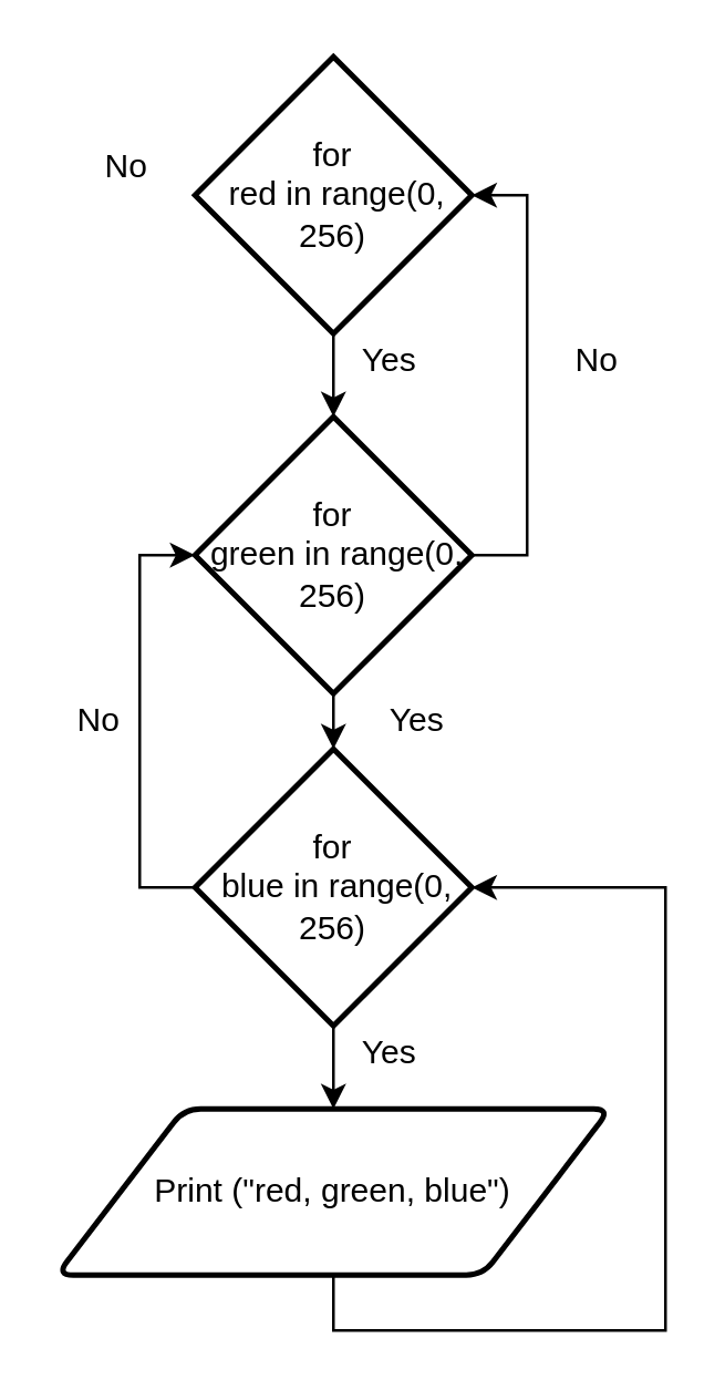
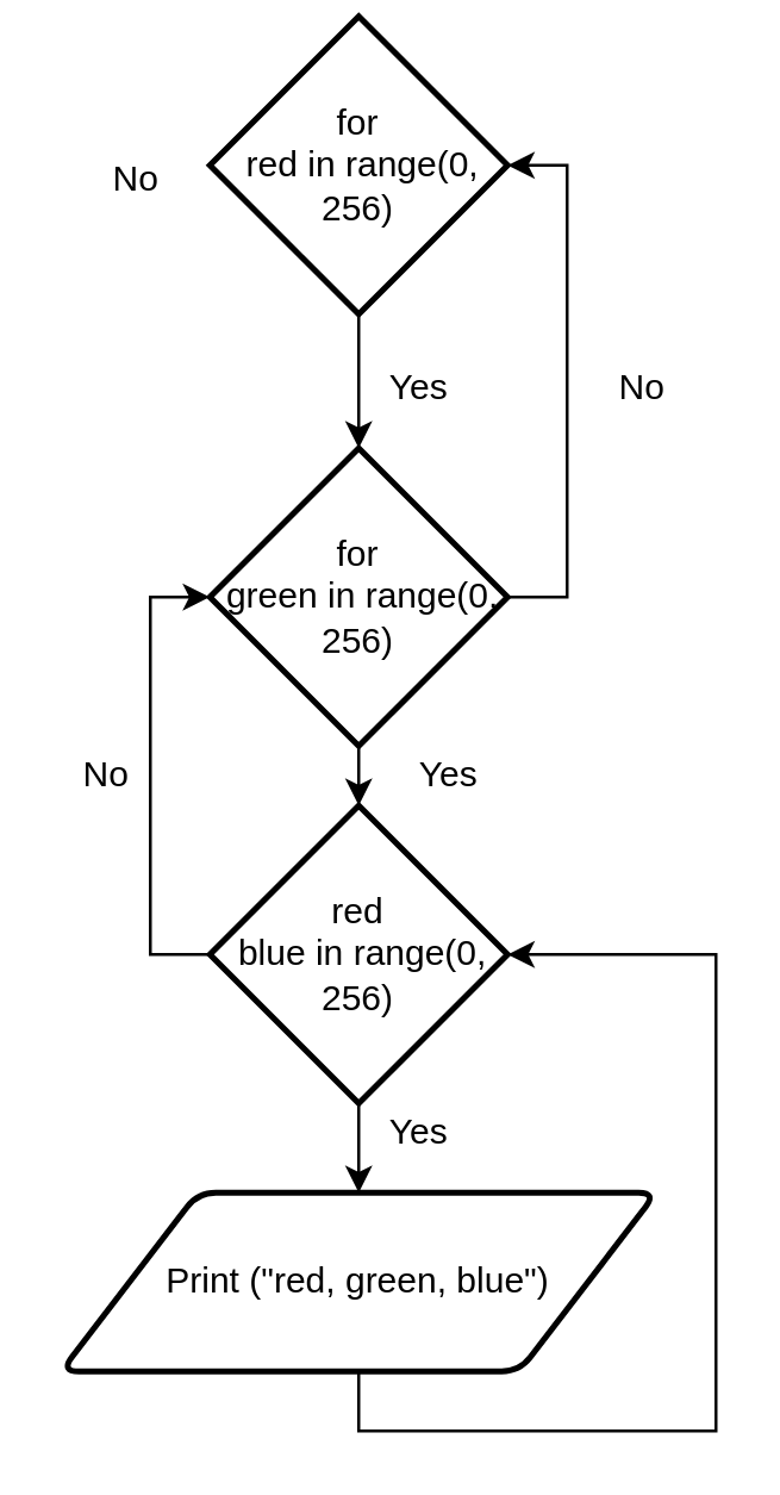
- <mxCell id="3" value="for&lt;br&gt;&amp;nbsp;red in range(0, 256)" style="strokeWidth=2;html=1;shape=mxgraph.flowchart.decision;whiteSpace=wrap;" parent="1" vertex="1"><mxGeometry x="70" y="20" width="100" height="100" as="geometry" /></mxCell>
+ <mxCell id="3" value="for&lt;br&gt;&amp;nbsp;red in range(0, 256)" style="strokeWidth=2;html=1;shape=mxgraph.flowchart.decision;whiteSpace=wrap;" parent="1" vertex="1"><mxGeometry x="70" y="5" width="100" height="100" as="geometry" /></mxCell>
- <mxCell id="9" value="for&lt;br&gt;&amp;nbsp;blue in range(0, 256)" style="strokeWidth=2;html=1;shape=mxgraph.flowchart.decision;whiteSpace=wrap;" parent="1" vertex="1"><mxGeometry x="70" y="270" width="100" height="100" as="geometry" /></mxCell>
+ <mxCell id="9" value="red&lt;br&gt;&amp;nbsp;blue in range(0, 256)" style="strokeWidth=2;html=1;shape=mxgraph.flowchart.decision;whiteSpace=wrap;" parent="1" vertex="1"><mxGeometry x="70" y="270" width="100" height="100" as="geometry" /></mxCell>
